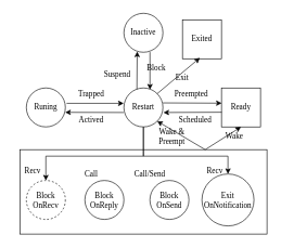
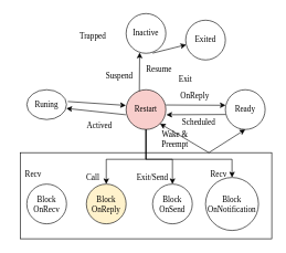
- <mxCell id="19" value="&lt;font face=&quot;Times New Roman&quot;&gt;Exited&lt;/font&gt;" style="whiteSpace=wrap;html=1;aspect=fixed;rounded=0;" vertex="1" parent="1"><mxGeometry x="280" y="30" width="60" height="60" as="geometry" /></mxCell>
+ <mxCell id="19" value="&lt;font face=&quot;Times New Roman&quot;&gt;Exited&lt;/font&gt;" style="ellipse;whiteSpace=wrap;html=1;aspect=fixed;" vertex="1" parent="1"><mxGeometry x="280" y="30" width="60" height="60" as="geometry" /></mxCell>
- <mxCell id="29" value="" style="endArrow=classic;html=1;rounded=0;exitX=0.668;exitY=0.996;exitDx=0;exitDy=0;exitPerimeter=0;entryX=0.668;entryY=0.041;entryDx=0;entryDy=0;entryPerimeter=0;" edge="1" parent="1" source="18" target="5"><mxGeometry width="50" height="50" relative="1" as="geometry"><mxPoint x="220" y="147" as="sourcePoint" /><mxPoint x="270" y="100" as="targetPoint" /></mxGeometry></mxCell>
+ <mxCell id="29" value="" style="endArrow=classic;html=1;rounded=0;exitX=0.668;exitY=0.996;exitDx=0;exitDy=0;exitPerimeter=0;" edge="1" parent="1" source="18" target="19"><mxGeometry width="50" height="50" relative="1" as="geometry"><mxPoint x="220" y="147" as="sourcePoint" /><mxPoint x="270" y="100" as="targetPoint" /></mxGeometry></mxCell>
- <mxCell id="31" value="&lt;font face=&quot;Times New Roman&quot;&gt;Block&lt;/font&gt;" style="text;html=1;align=center;verticalAlign=middle;whiteSpace=wrap;rounded=0;" vertex="1" parent="1"><mxGeometry x="210" y="90" width="60" height="30" as="geometry" /></mxCell>
+ <mxCell id="31" value="&lt;font face=&quot;Times New Roman&quot;&gt;Resume&lt;/font&gt;" style="text;html=1;align=center;verticalAlign=middle;whiteSpace=wrap;rounded=0;" vertex="1" parent="1"><mxGeometry x="210" y="90" width="60" height="30" as="geometry" /></mxCell>
- <mxCell id="32" value="" style="endArrow=classic;html=1;rounded=0;exitX=1;exitY=0;exitDx=0;exitDy=0;entryX=0.448;entryY=0.976;entryDx=0;entryDy=0;entryPerimeter=0;" edge="1" parent="1" source="5" target="19"><mxGeometry width="50" height="50" relative="1" as="geometry"><mxPoint x="60" y="130" as="sourcePoint" /><mxPoint x="110" y="80" as="targetPoint" /></mxGeometry></mxCell>
- <mxCell id="10" value="&lt;font face=&quot;Times New Roman&quot;&gt;Trapped&lt;/font&gt;" style="text;html=1;align=center;verticalAlign=middle;whiteSpace=wrap;rounded=0;" vertex="1" parent="1"><mxGeometry x="110" y="130" width="60" height="30" as="geometry" /></mxCell>
+ <mxCell id="10" value="&lt;font face=&quot;Times New Roman&quot;&gt;Trapped&lt;/font&gt;" style="text;html=1;align=center;verticalAlign=middle;whiteSpace=wrap;rounded=0;" vertex="1" parent="1"><mxGeometry x="110" y="40" width="60" height="30" as="geometry" /></mxCell>
- <mxCell id="16" value="&lt;font face=&quot;Times New Roman&quot;&gt;Preempted&lt;/font&gt;" style="text;html=1;align=center;verticalAlign=middle;whiteSpace=wrap;rounded=0;" vertex="1" parent="1"><mxGeometry x="264" y="130" width="60" height="30" as="geometry" /></mxCell>
+ <mxCell id="16" value="&lt;font face=&quot;Times New Roman&quot;&gt;OnReply&lt;/font&gt;" style="text;html=1;align=center;verticalAlign=middle;whiteSpace=wrap;rounded=0;" vertex="1" parent="1"><mxGeometry x="264" y="130" width="60" height="30" as="geometry" /></mxCell>
- <mxCell id="3" value="&lt;font face=&quot;Times New Roman&quot;&gt;Runing&lt;/font&gt;" style="ellipse;whiteSpace=wrap;html=1;aspect=fixed;" vertex="1" parent="1"><mxGeometry x="40" y="135" width="60" height="60" as="geometry" /></mxCell>
+ <mxCell id="3" value="&lt;font face=&quot;Times New Roman&quot;&gt;Runing&lt;/font&gt;" style="ellipse;whiteSpace=wrap;html=1;aspect=fixed;" vertex="1" parent="1"><mxGeometry x="40" y="135" width="60" height="45" as="geometry" /></mxCell>
- <mxCell id="5" value="&lt;font face=&quot;Times New Roman&quot;&gt;Restart&lt;/font&gt;" style="ellipse;whiteSpace=wrap;html=1;aspect=fixed;" vertex="1" parent="1"><mxGeometry x="190" y="135" width="60" height="60" as="geometry" /></mxCell>
+ <mxCell id="5" value="&lt;font face=&quot;Times New Roman&quot;&gt;Restart&lt;/font&gt;" style="ellipse;whiteSpace=wrap;html=1;aspect=fixed;fillColor=#f8cecc;" vertex="1" parent="1"><mxGeometry x="190" y="135" width="60" height="60" as="geometry" /></mxCell>
- <mxCell id="4" value="&lt;font face=&quot;Times New Roman&quot;&gt;Ready&lt;/font&gt;" style="whiteSpace=wrap;html=1;aspect=fixed;rounded=0;" vertex="1" parent="1"><mxGeometry x="340" y="135" width="60" height="60" as="geometry" /></mxCell>
+ <mxCell id="4" value="&lt;font face=&quot;Times New Roman&quot;&gt;Ready&lt;/font&gt;" style="ellipse;whiteSpace=wrap;html=1;aspect=fixed;" vertex="1" parent="1"><mxGeometry x="340" y="135" width="60" height="60" as="geometry" /></mxCell>
- <mxCell id="11" value="&lt;font face=&quot;Times New Roman&quot;&gt;Actived&lt;/font&gt;" style="text;html=1;align=center;verticalAlign=middle;whiteSpace=wrap;rounded=0;" vertex="1" parent="1"><mxGeometry x="110" y="170" width="60" height="30" as="geometry" /></mxCell>
+ <mxCell id="11" value="&lt;font face=&quot;Times New Roman&quot;&gt;Actived&lt;/font&gt;" style="text;html=1;align=center;verticalAlign=middle;whiteSpace=wrap;rounded=0;" vertex="1" parent="1"><mxGeometry x="120" y="175" width="60" height="30" as="geometry" /></mxCell>
- <mxCell id="36" value="&lt;font face=&quot;Times New Roman&quot;&gt;Wake&lt;/font&gt;" style="text;html=1;align=center;verticalAlign=middle;whiteSpace=wrap;rounded=0;" vertex="1" parent="1"><mxGeometry x="330" y="195" width="60" height="30" as="geometry" /></mxCell>
- <mxCell id="20" value="" style="endArrow=classic;html=1;rounded=0;exitX=0.5;exitY=1;exitDx=0;exitDy=0;entryX=0.5;entryY=0;entryDx=0;entryDy=0;" edge="1" parent="1" source="5" target="6"><mxGeometry width="50" height="50" relative="1" as="geometry"><mxPoint x="240" y="330" as="sourcePoint" /><mxPoint x="220" y="410" as="targetPoint" /><Array as="points"><mxPoint x="220" y="240" /><mxPoint x="70" y="240" /></Array></mxGeometry></mxCell>
+ <mxCell id="22" value="" style="endArrow=classic;html=1;rounded=0;exitX=0.5;exitY=1;exitDx=0;exitDy=0;entryX=0.5;entryY=0;entryDx=0;entryDy=0;" edge="1" parent="1" source="5" target="7"><mxGeometry width="50" height="50" relative="1" as="geometry"><mxPoint x="100" y="330" as="sourcePoint" /><mxPoint x="180" y="220" as="targetPoint" /><Array as="points"><mxPoint x="220" y="240" /><mxPoint x="160" y="240" /></Array></mxGeometry></mxCell>
- <mxCell id="25" value="&lt;font face=&quot;Times New Roman&quot;&gt;Call/Send&lt;/font&gt;" style="text;html=1;align=center;verticalAlign=middle;whiteSpace=wrap;rounded=0;" vertex="1" parent="1"><mxGeometry x="200" y="252.5" width="60" height="30" as="geometry" /></mxCell>
+ <mxCell id="25" value="&lt;font face=&quot;Times New Roman&quot;&gt;Exit/Send&lt;/font&gt;" style="text;html=1;align=center;verticalAlign=middle;whiteSpace=wrap;rounded=0;" vertex="1" parent="1"><mxGeometry x="200" y="252.5" width="60" height="30" as="geometry" /></mxCell>
+ <mxCell id="21" value="" style="endArrow=classic;html=1;rounded=0;exitX=0.5;exitY=1;exitDx=0;exitDy=0;entryX=0.5;entryY=0;entryDx=0;entryDy=0;" edge="1" parent="1" source="5" target="8"><mxGeometry width="50" height="50" relative="1" as="geometry"><mxPoint x="230" y="345" as="sourcePoint" /><mxPoint x="330" y="280" as="targetPoint" /><Array as="points"><mxPoint x="220" y="240" /><mxPoint x="260" y="240" /></Array></mxGeometry></mxCell>
- <mxCell id="6" value="&lt;font face=&quot;Times New Roman&quot;&gt;Block&lt;/font&gt;&lt;div&gt;&lt;font face=&quot;Times New Roman&quot;&gt;OnRecv&lt;/font&gt;&lt;/div&gt;" style="ellipse;whiteSpace=wrap;html=1;aspect=fixed;dashed=1;" vertex="1" parent="1"><mxGeometry x="40" y="277.5" width="60" height="60" as="geometry" /></mxCell>
+ <mxCell id="6" value="&lt;font face=&quot;Times New Roman&quot;&gt;Block&lt;/font&gt;&lt;div&gt;&lt;font face=&quot;Times New Roman&quot;&gt;OnRecv&lt;/font&gt;&lt;/div&gt;" style="ellipse;whiteSpace=wrap;html=1;aspect=fixed;" vertex="1" parent="1"><mxGeometry x="40" y="277.5" width="60" height="60" as="geometry" /></mxCell>
- <mxCell id="7" value="&lt;font face=&quot;Times New Roman&quot;&gt;Block&lt;/font&gt;&lt;div&gt;&lt;font face=&quot;Times New Roman&quot;&gt;OnReply&lt;/font&gt;&lt;/div&gt;" style="ellipse;whiteSpace=wrap;html=1;aspect=fixed;" vertex="1" parent="1"><mxGeometry x="130" y="277.5" width="60" height="60" as="geometry" /></mxCell>
+ <mxCell id="7" value="&lt;font face=&quot;Times New Roman&quot;&gt;Block&lt;/font&gt;&lt;div&gt;&lt;font face=&quot;Times New Roman&quot;&gt;OnReply&lt;/font&gt;&lt;/div&gt;" style="ellipse;whiteSpace=wrap;html=1;aspect=fixed;fillColor=#fff2cc;" vertex="1" parent="1"><mxGeometry x="130" y="277.5" width="60" height="60" as="geometry" /></mxCell>
- <mxCell id="9" value="&lt;font face=&quot;Times New Roman&quot;&gt;Exit&lt;/font&gt;&lt;div&gt;&lt;font face=&quot;Times New Roman&quot;&gt;OnNotification&lt;/font&gt;&lt;/div&gt;" style="ellipse;whiteSpace=wrap;html=1;aspect=fixed;" vertex="1" parent="1"><mxGeometry x="310" y="267.5" width="80" height="80" as="geometry" /></mxCell>
+ <mxCell id="9" value="&lt;font face=&quot;Times New Roman&quot;&gt;Block&lt;/font&gt;&lt;div&gt;&lt;font face=&quot;Times New Roman&quot;&gt;OnNotification&lt;/font&gt;&lt;/div&gt;" style="ellipse;whiteSpace=wrap;html=1;aspect=fixed;" vertex="1" parent="1"><mxGeometry x="310" y="267.5" width="80" height="80" as="geometry" /></mxCell>
